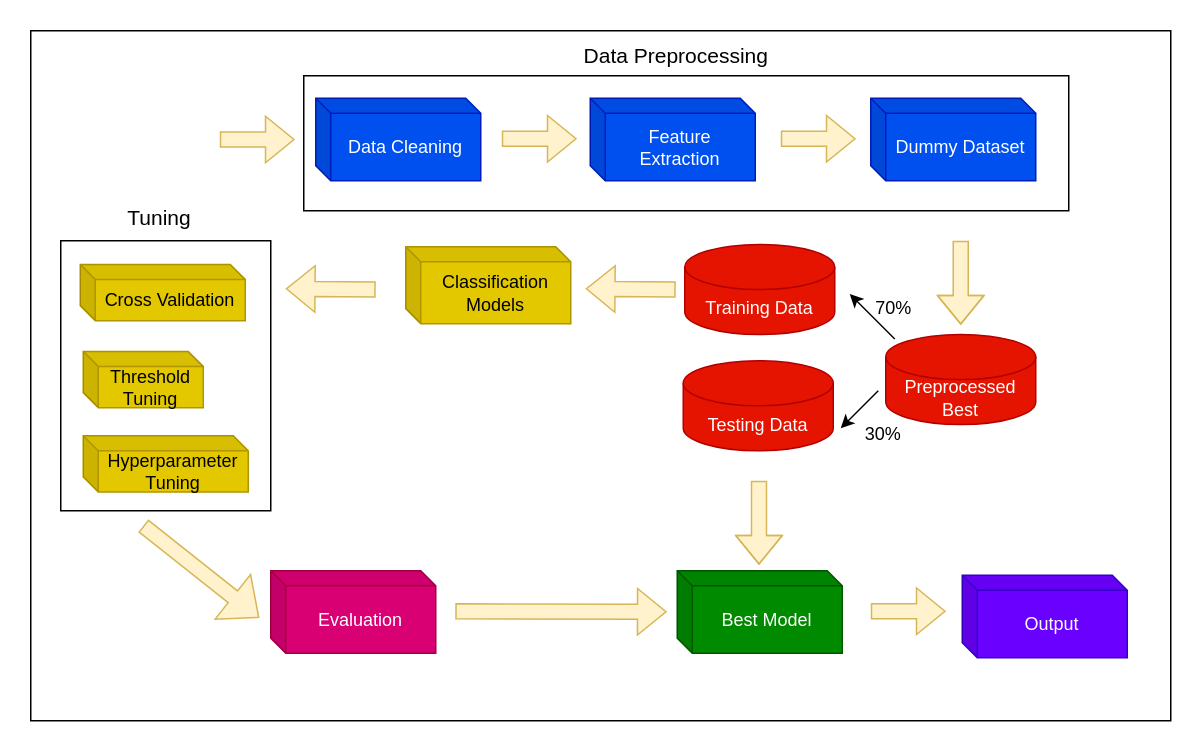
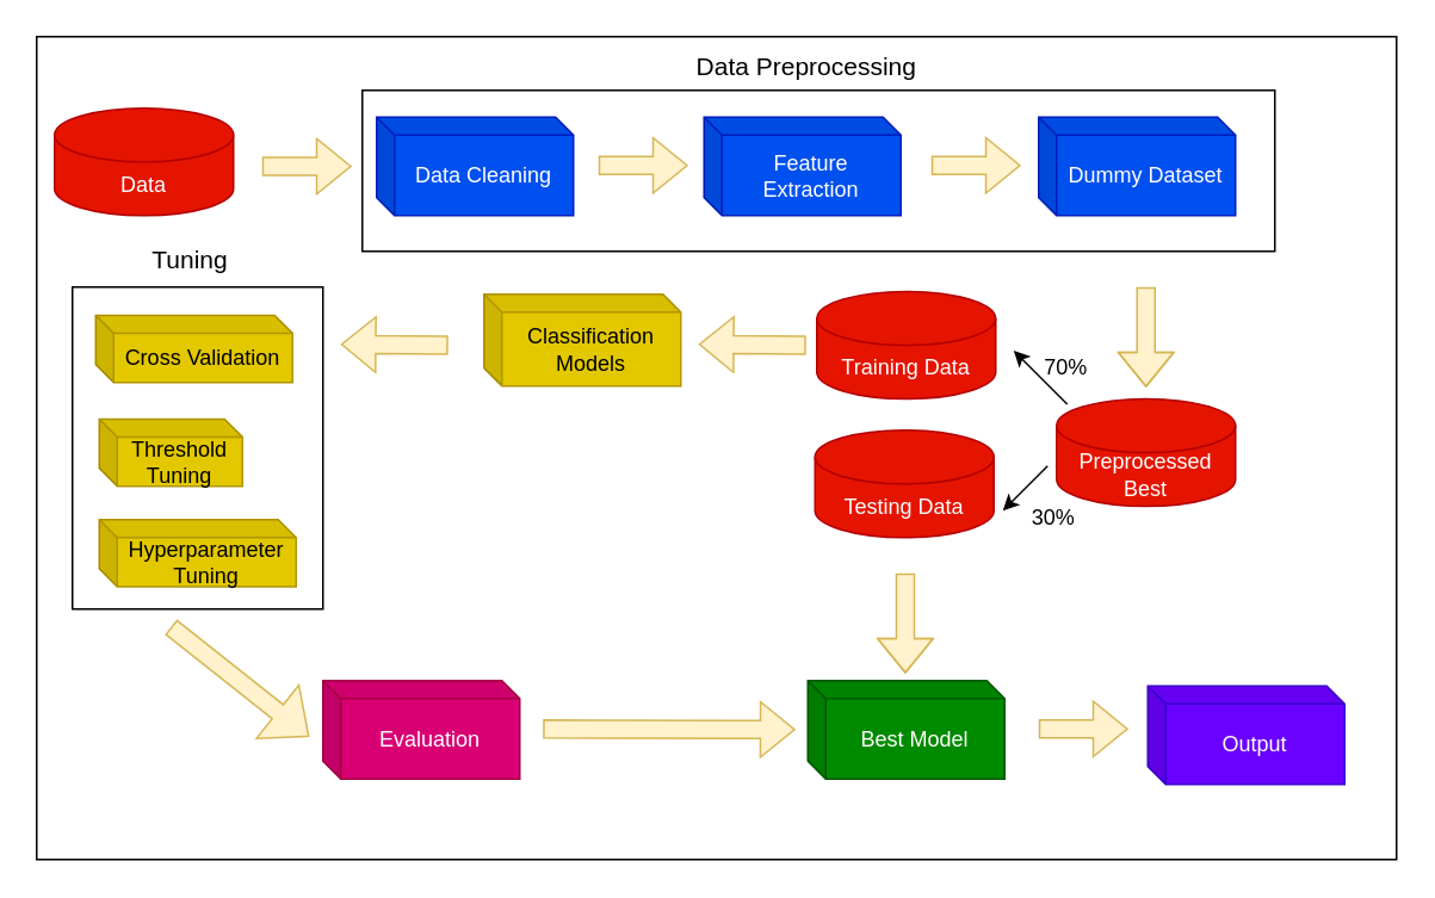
+ <mxCell id="5" value="Data" style="shape=cylinder3;whiteSpace=wrap;html=1;boundedLbl=1;backgroundOutline=1;size=15;fillColor=#e51400;strokeColor=#B20000;fontColor=#ffffff;" parent="1" vertex="1"><mxGeometry x="30" y="60" width="100" height="60" as="geometry" /></mxCell>
